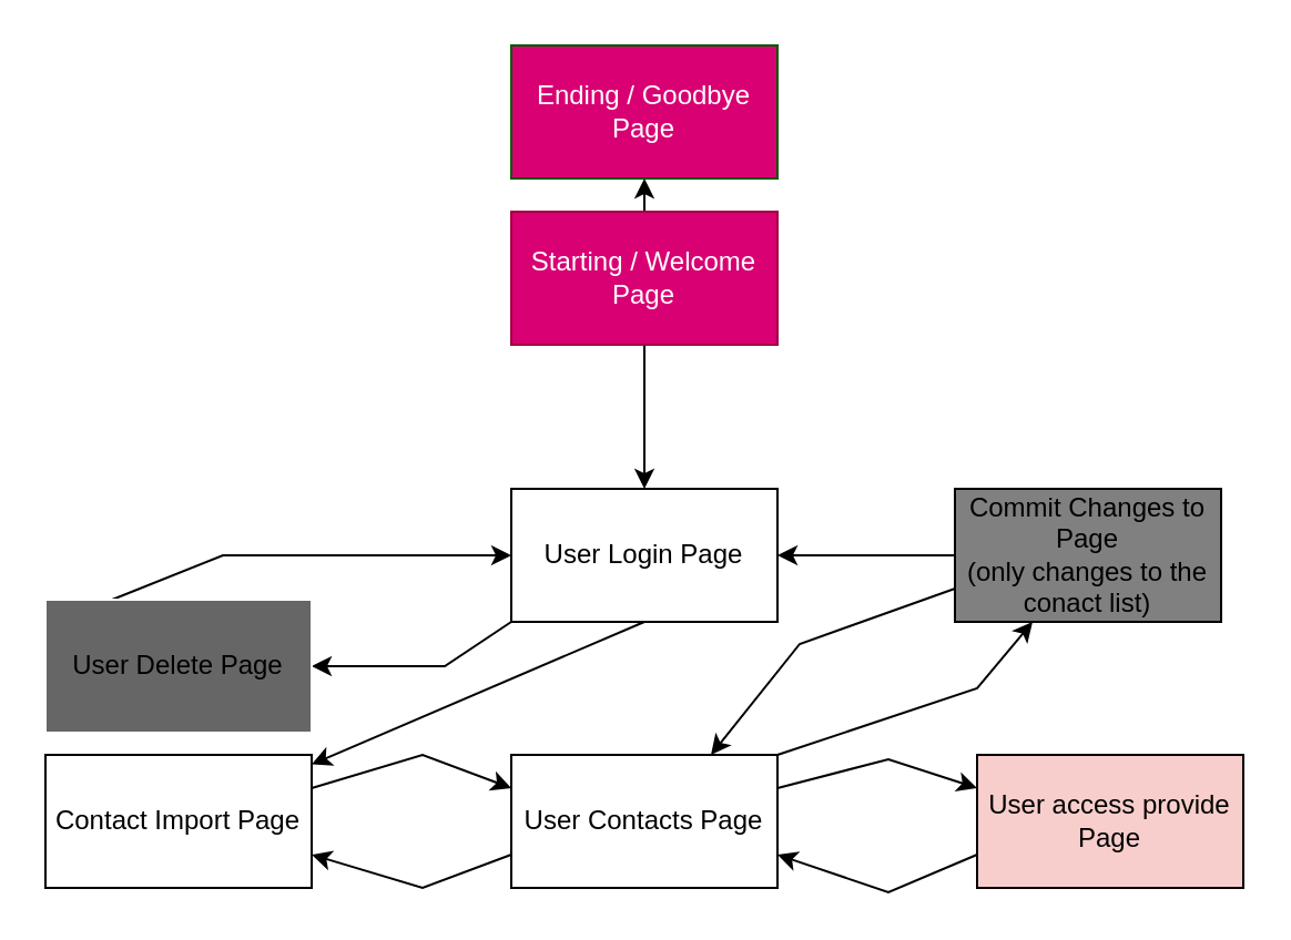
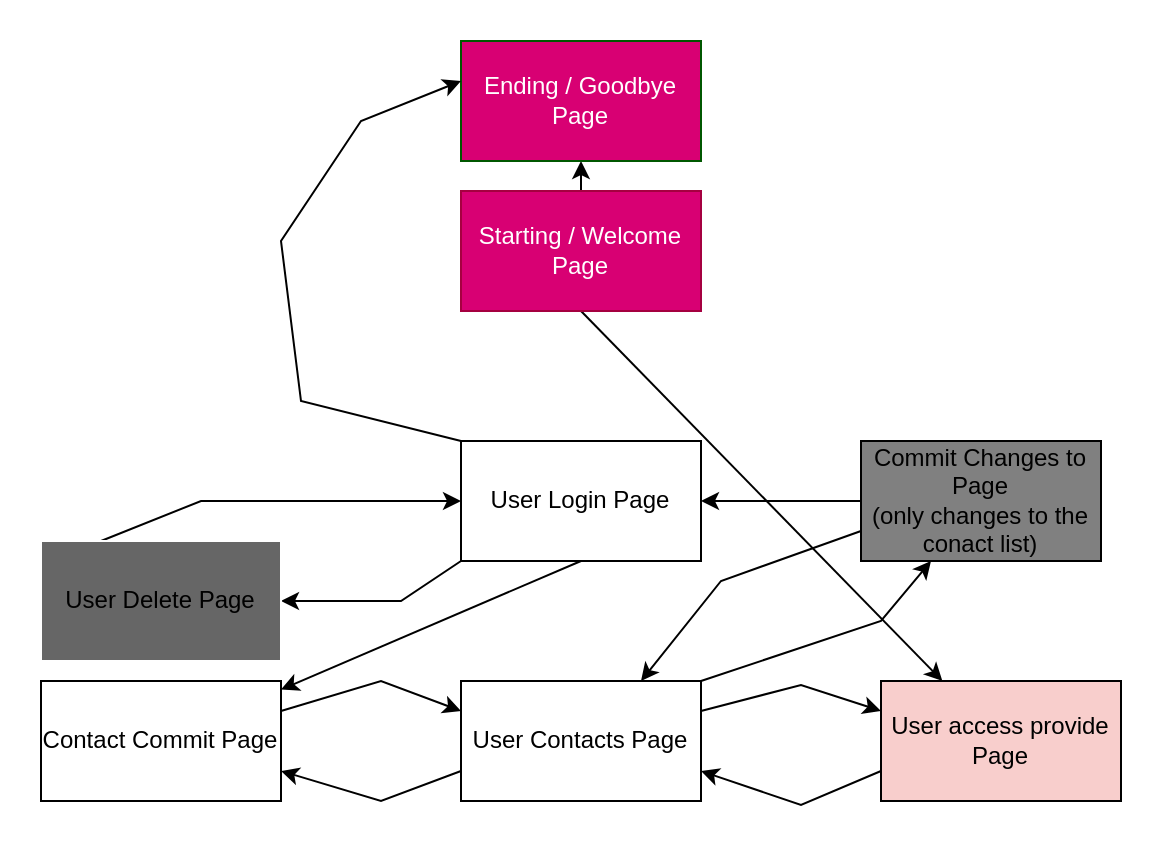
+ <mxCell id="6" style="edgeStyle=none;html=1;exitX=0;exitY=0;exitDx=0;exitDy=0;rounded=0;" parent="1" source="9" target="5" edge="1"><mxGeometry relative="1" as="geometry"><mxPoint x="160" y="140" as="targetPoint" /><Array as="points"><mxPoint x="150" y="200" /><mxPoint x="140" y="120" /><mxPoint x="180" y="60" /><mxPoint x="230" y="40" /></Array></mxGeometry></mxCell>
- <mxCell id="3" style="edgeStyle=none;html=1;exitX=0.5;exitY=1;exitDx=0;exitDy=0;entryX=0.5;entryY=0;entryDx=0;entryDy=0;rounded=0;" parent="1" source="4" target="9" edge="1"><mxGeometry relative="1" as="geometry" /></mxCell>
+ <mxCell id="3" style="edgeStyle=none;html=1;exitX=0.5;exitY=1;exitDx=0;exitDy=0;rounded=0;" parent="1" source="4" target="20" edge="1"><mxGeometry relative="1" as="geometry" /></mxCell>
- <mxCell id="22" value="Contact Import Page" style="whiteSpace=wrap;html=1;rounded=0;" parent="1" vertex="1"><mxGeometry x="20" y="340" width="120" height="60" as="geometry" /></mxCell>
+ <mxCell id="22" value="Contact Commit Page" style="whiteSpace=wrap;html=1;rounded=0;" parent="1" vertex="1"><mxGeometry x="20" y="340" width="120" height="60" as="geometry" /></mxCell>
